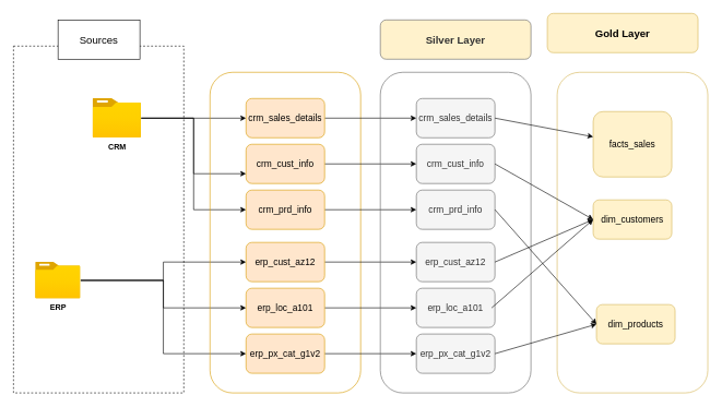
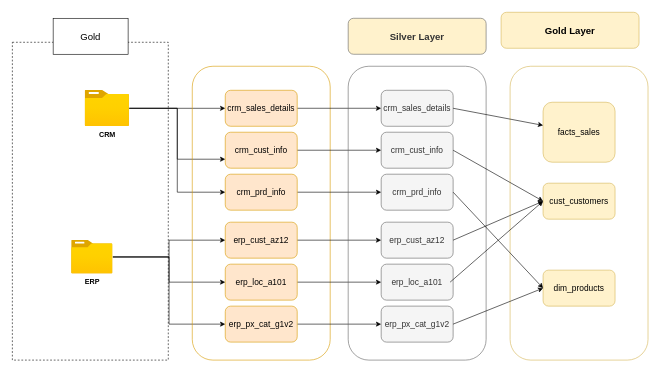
- <mxCell id="3" value="&lt;font style=&quot;font-size: 16px;&quot;&gt;Sources&lt;/font&gt;" style="rounded=0;whiteSpace=wrap;html=1;" parent="1" vertex="1"><mxGeometry x="88" y="30" width="125" height="60" as="geometry" /></mxCell>
+ <mxCell id="3" value="&lt;font style=&quot;font-size: 16px;&quot;&gt;Gold&lt;/font&gt;" style="rounded=0;whiteSpace=wrap;html=1;" parent="1" vertex="1"><mxGeometry x="88" y="30" width="125" height="60" as="geometry" /></mxCell>
- <mxCell id="36" value="&lt;font style=&quot;font-size: 14px;&quot;&gt;dim_customers&lt;/font&gt;" style="rounded=1;whiteSpace=wrap;html=1;fillColor=#fff2cc;strokeColor=#d6b656;" vertex="1" parent="1"><mxGeometry x="905" y="305" width="120" height="60" as="geometry" /></mxCell>
+ <mxCell id="36" value="&lt;font style=&quot;font-size: 14px;&quot;&gt;cust_customers&lt;/font&gt;" style="rounded=1;whiteSpace=wrap;html=1;fillColor=#fff2cc;strokeColor=#d6b656;" vertex="1" parent="1"><mxGeometry x="905" y="305" width="120" height="60" as="geometry" /></mxCell>
- <mxCell id="11" value="&lt;b&gt;ERP&lt;/b&gt;" style="image;aspect=fixed;html=1;points=[];align=center;fontSize=12;image=img/lib/azure2/general/Folder_Blank.svg;" parent="1" vertex="1"><mxGeometry x="53.5" y="400" width="69" height="56.0" as="geometry" /></mxCell>
+ <mxCell id="11" value="&lt;b&gt;ERP&lt;/b&gt;" style="image;aspect=fixed;html=1;points=[];align=center;fontSize=12;image=img/lib/azure2/general/Folder_Blank.svg;" parent="1" vertex="1"><mxGeometry x="118.5" y="400" width="69" height="56.0" as="geometry" /></mxCell>
- <mxCell id="37" value="&lt;font style=&quot;font-size: 14px;&quot;&gt;dim_products&lt;/font&gt;" style="rounded=1;whiteSpace=wrap;html=1;fillColor=#fff2cc;strokeColor=#d6b656;" vertex="1" parent="1"><mxGeometry x="910" y="465" width="120" height="60" as="geometry" /></mxCell>
+ <mxCell id="37" value="&lt;font style=&quot;font-size: 14px;&quot;&gt;dim_products&lt;/font&gt;" style="rounded=1;whiteSpace=wrap;html=1;fillColor=#fff2cc;strokeColor=#d6b656;" vertex="1" parent="1"><mxGeometry x="905" y="450" width="120" height="60" as="geometry" /></mxCell>
